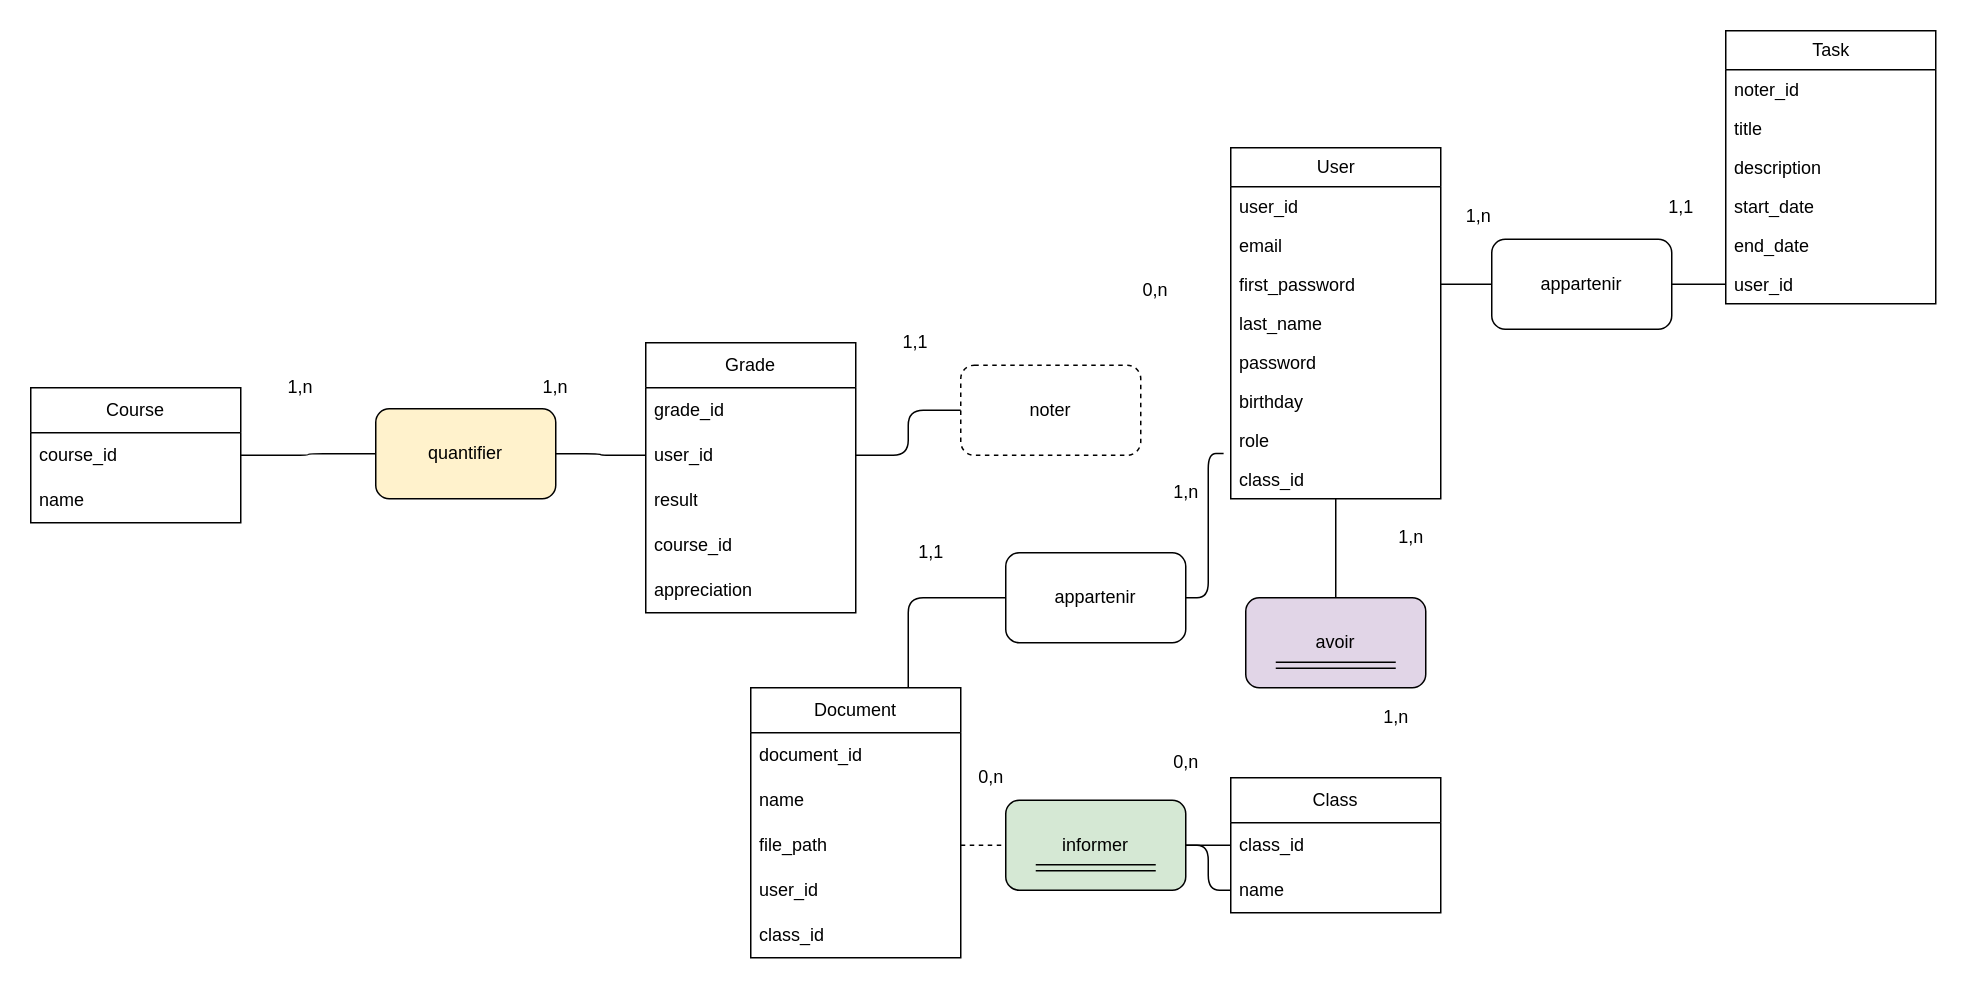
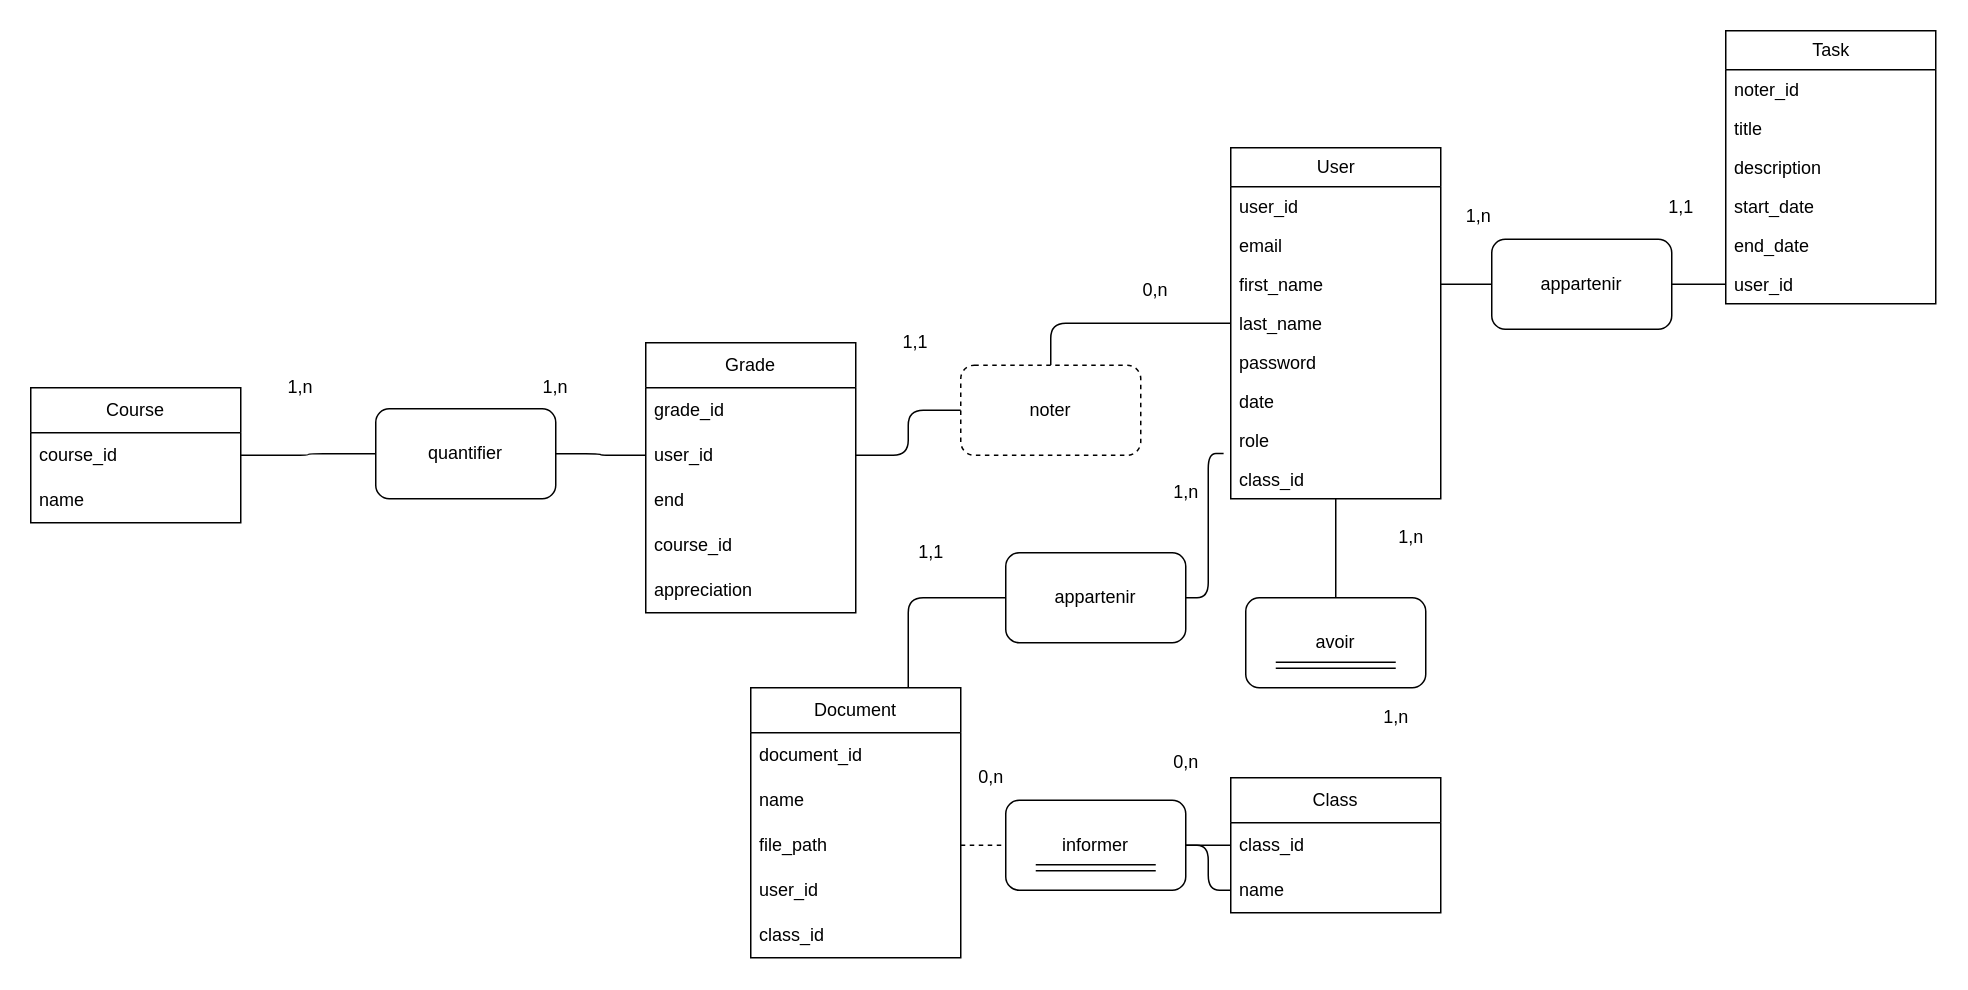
- <mxCell id="5" value="first_password" style="text;strokeColor=none;fillColor=none;align=left;verticalAlign=top;spacingLeft=4;spacingRight=4;overflow=hidden;rotatable=0;points=[[0,0.5],[1,0.5]];portConstraint=eastwest;whiteSpace=wrap;html=1;" parent="2" vertex="1"><mxGeometry y="78" width="140" height="26" as="geometry" /></mxCell>
+ <mxCell id="5" value="first_name" style="text;strokeColor=none;fillColor=none;align=left;verticalAlign=top;spacingLeft=4;spacingRight=4;overflow=hidden;rotatable=0;points=[[0,0.5],[1,0.5]];portConstraint=eastwest;whiteSpace=wrap;html=1;" parent="2" vertex="1"><mxGeometry y="78" width="140" height="26" as="geometry" /></mxCell>
+ <mxCell id="36" style="edgeStyle=orthogonalEdgeStyle;html=1;entryX=0;entryY=0.5;entryDx=0;entryDy=0;endArrow=none;endFill=0;" parent="1" source="37" target="6" edge="1"><mxGeometry relative="1" as="geometry" /></mxCell>
- <mxCell id="8" value="birthday" style="text;strokeColor=none;fillColor=none;align=left;verticalAlign=top;spacingLeft=4;spacingRight=4;overflow=hidden;rotatable=0;points=[[0,0.5],[1,0.5]];portConstraint=eastwest;whiteSpace=wrap;html=1;" parent="2" vertex="1"><mxGeometry y="156" width="140" height="26" as="geometry" /></mxCell>
+ <mxCell id="8" value="date" style="text;strokeColor=none;fillColor=none;align=left;verticalAlign=top;spacingLeft=4;spacingRight=4;overflow=hidden;rotatable=0;points=[[0,0.5],[1,0.5]];portConstraint=eastwest;whiteSpace=wrap;html=1;" parent="2" vertex="1"><mxGeometry y="156" width="140" height="26" as="geometry" /></mxCell>
- <mxCell id="32" value="quantifier" style="whiteSpace=wrap;html=1;perimeterSpacing=0;rounded=1;fillColor=#fff2cc;" parent="1" vertex="1"><mxGeometry x="250" y="272" width="120" height="60" as="geometry" /></mxCell>
+ <mxCell id="32" value="quantifier" style="whiteSpace=wrap;html=1;perimeterSpacing=0;rounded=1;" parent="1" vertex="1"><mxGeometry x="250" y="272" width="120" height="60" as="geometry" /></mxCell>
- <mxCell id="25" value="result" style="text;strokeColor=none;fillColor=none;align=left;verticalAlign=middle;spacingLeft=4;spacingRight=4;overflow=hidden;points=[[0,0.5],[1,0.5]];portConstraint=eastwest;rotatable=0;whiteSpace=wrap;html=1;" parent="22" vertex="1"><mxGeometry y="90" width="140" height="30" as="geometry" /></mxCell>
+ <mxCell id="25" value="end" style="text;strokeColor=none;fillColor=none;align=left;verticalAlign=middle;spacingLeft=4;spacingRight=4;overflow=hidden;points=[[0,0.5],[1,0.5]];portConstraint=eastwest;rotatable=0;whiteSpace=wrap;html=1;" parent="22" vertex="1"><mxGeometry y="90" width="140" height="30" as="geometry" /></mxCell>
- <mxCell id="42" value="avoir" style="whiteSpace=wrap;html=1;perimeterSpacing=0;rounded=1;fillColor=#e1d5e7;" parent="1" vertex="1"><mxGeometry x="830" y="398" width="120" height="60" as="geometry" /></mxCell>
+ <mxCell id="42" value="avoir" style="whiteSpace=wrap;html=1;perimeterSpacing=0;rounded=1;" parent="1" vertex="1"><mxGeometry x="830" y="398" width="120" height="60" as="geometry" /></mxCell>
- <mxCell id="55" value="informer" style="whiteSpace=wrap;html=1;perimeterSpacing=0;rounded=1;fillColor=#d5e8d4;" parent="1" vertex="1"><mxGeometry x="670" y="533" width="120" height="60" as="geometry" /></mxCell>
+ <mxCell id="55" value="informer" style="whiteSpace=wrap;html=1;perimeterSpacing=0;rounded=1;" parent="1" vertex="1"><mxGeometry x="670" y="533" width="120" height="60" as="geometry" /></mxCell>
